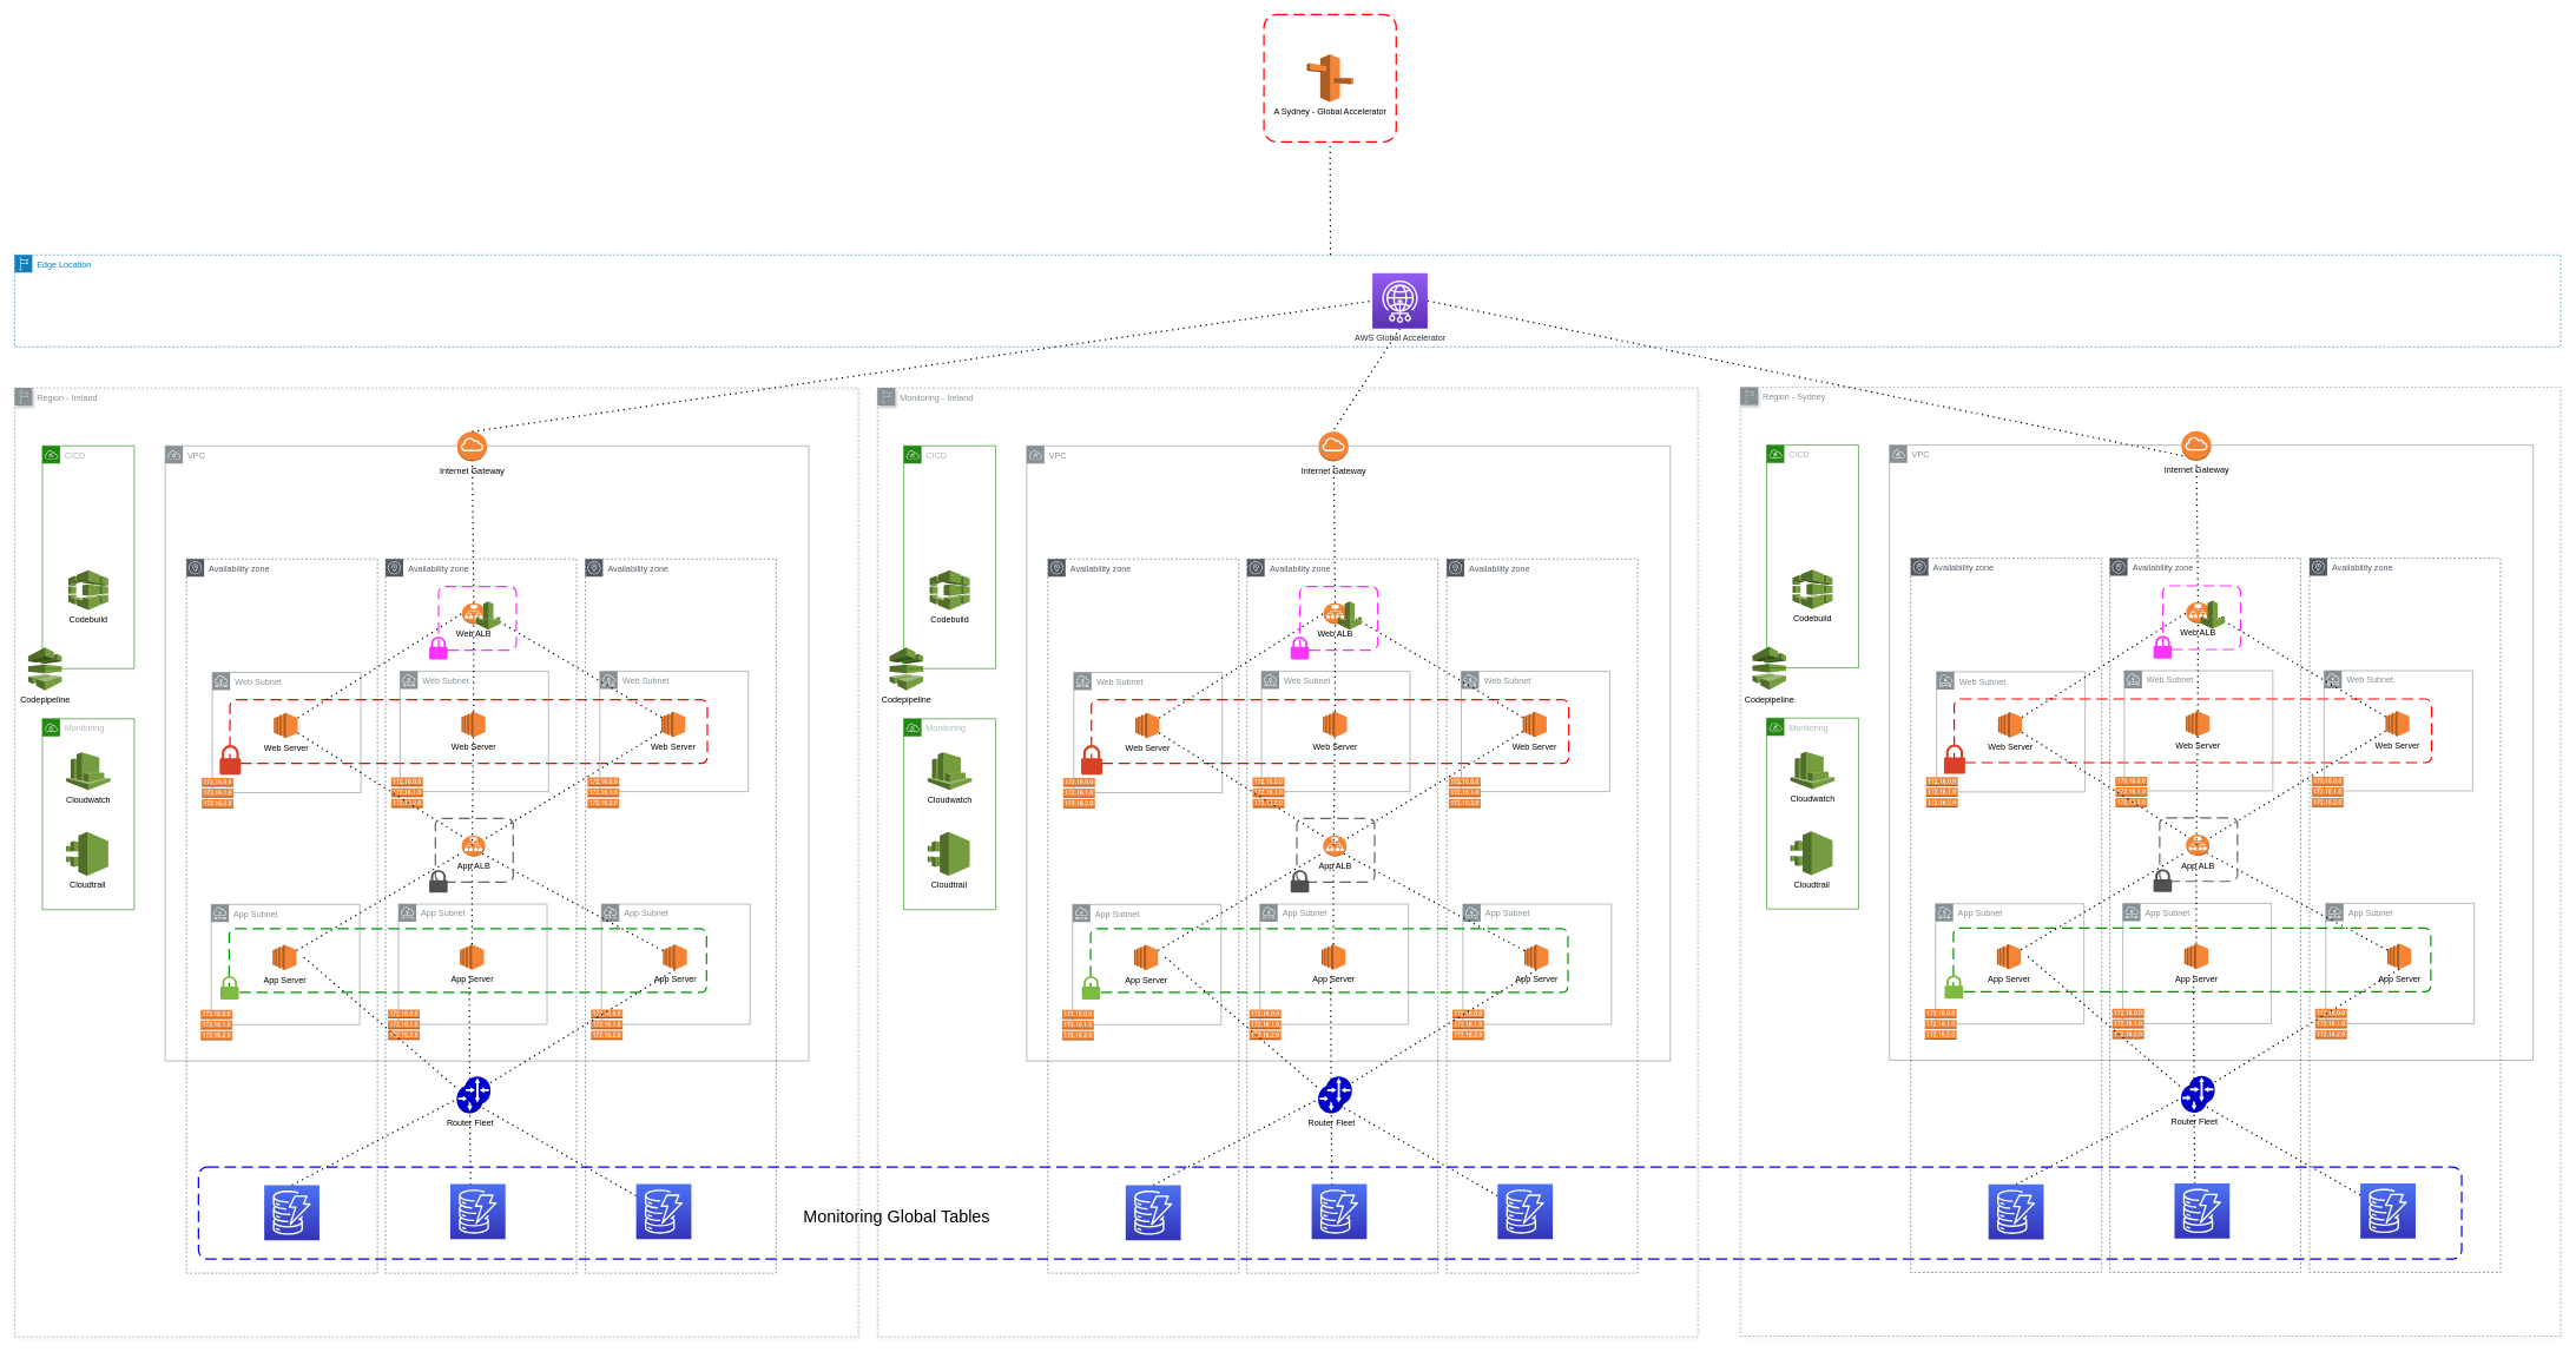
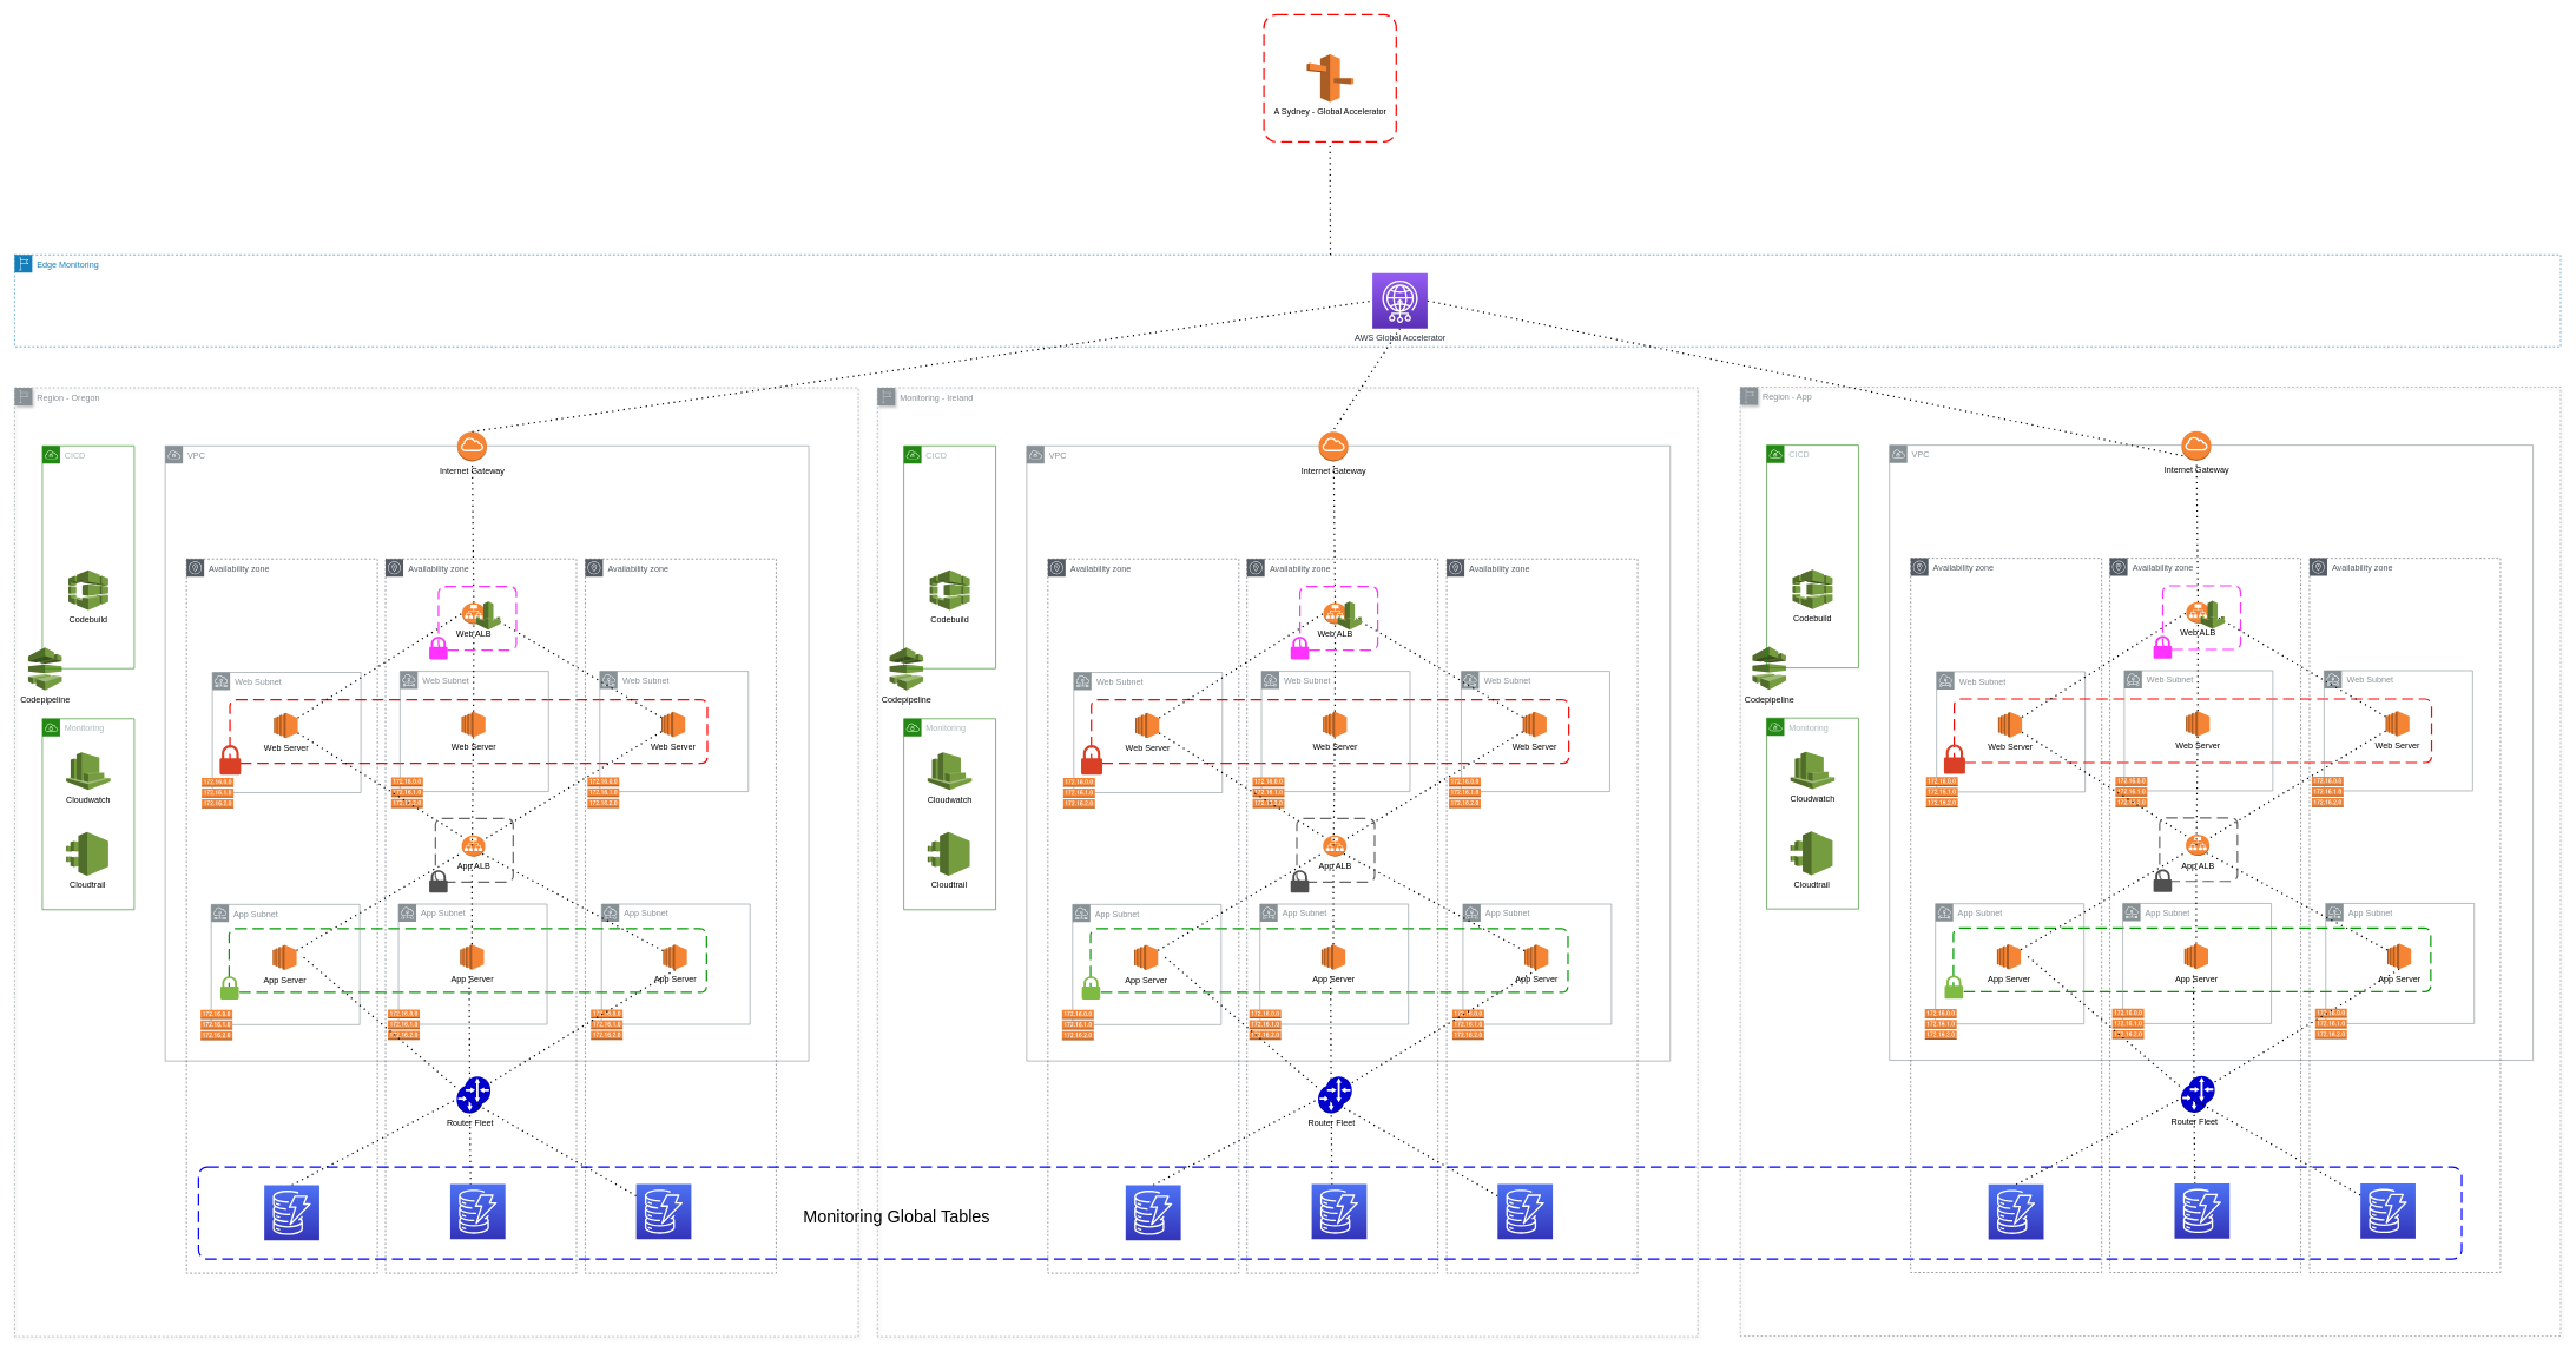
- <mxCell id="3" value="Edge Location" style="points=[[0,0],[0.25,0],[0.5,0],[0.75,0],[1,0],[1,0.25],[1,0.5],[1,0.75],[1,1],[0.75,1],[0.5,1],[0.25,1],[0,1],[0,0.75],[0,0.5],[0,0.25]];outlineConnect=0;gradientColor=none;html=1;whiteSpace=wrap;fontSize=12;fontStyle=0;shape=mxgraph.aws4.group;grIcon=mxgraph.aws4.group_region;strokeColor=#147EBA;fillColor=none;verticalAlign=top;align=left;spacingLeft=30;fontColor=#147EBA;dashed=1;" parent="1" vertex="1"><mxGeometry x="20" y="360" width="3600" height="130" as="geometry" /></mxCell>
+ <mxCell id="3" value="Edge Monitoring" style="points=[[0,0],[0.25,0],[0.5,0],[0.75,0],[1,0],[1,0.25],[1,0.5],[1,0.75],[1,1],[0.75,1],[0.5,1],[0.25,1],[0,1],[0,0.75],[0,0.5],[0,0.25]];outlineConnect=0;gradientColor=none;html=1;whiteSpace=wrap;fontSize=12;fontStyle=0;shape=mxgraph.aws4.group;grIcon=mxgraph.aws4.group_region;strokeColor=#147EBA;fillColor=none;verticalAlign=top;align=left;spacingLeft=30;fontColor=#147EBA;dashed=1;" parent="1" vertex="1"><mxGeometry x="20" y="360" width="3600" height="130" as="geometry" /></mxCell>
- <mxCell id="135" value="Region - Sydney" style="outlineConnect=0;gradientColor=none;html=1;whiteSpace=wrap;fontSize=12;fontStyle=0;shape=mxgraph.aws4.group;grIcon=mxgraph.aws4.group_region;strokeColor=#879196;fillColor=none;verticalAlign=top;align=left;spacingLeft=30;fontColor=#879196;dashed=1;shadow=1;" vertex="1" parent="1"><mxGeometry x="2460" y="547" width="1160" height="1342" as="geometry" /></mxCell>
+ <mxCell id="135" value="Region - App" style="outlineConnect=0;gradientColor=none;html=1;whiteSpace=wrap;fontSize=12;fontStyle=0;shape=mxgraph.aws4.group;grIcon=mxgraph.aws4.group_region;strokeColor=#879196;fillColor=none;verticalAlign=top;align=left;spacingLeft=30;fontColor=#879196;dashed=1;shadow=1;" vertex="1" parent="1"><mxGeometry x="2460" y="547" width="1160" height="1342" as="geometry" /></mxCell>
- <mxCell id="4" value="Region - Ireland" style="outlineConnect=0;gradientColor=none;html=1;whiteSpace=wrap;fontSize=12;fontStyle=0;shape=mxgraph.aws4.group;grIcon=mxgraph.aws4.group_region;strokeColor=#879196;fillColor=none;verticalAlign=top;align=left;spacingLeft=30;fontColor=#879196;dashed=1;shadow=1;" parent="1" vertex="1"><mxGeometry x="20" y="548" width="1193" height="1342" as="geometry" /></mxCell>
+ <mxCell id="4" value="Region - Oregon" style="outlineConnect=0;gradientColor=none;html=1;whiteSpace=wrap;fontSize=12;fontStyle=0;shape=mxgraph.aws4.group;grIcon=mxgraph.aws4.group_region;strokeColor=#879196;fillColor=none;verticalAlign=top;align=left;spacingLeft=30;fontColor=#879196;dashed=1;shadow=1;" parent="1" vertex="1"><mxGeometry x="20" y="548" width="1193" height="1342" as="geometry" /></mxCell>
